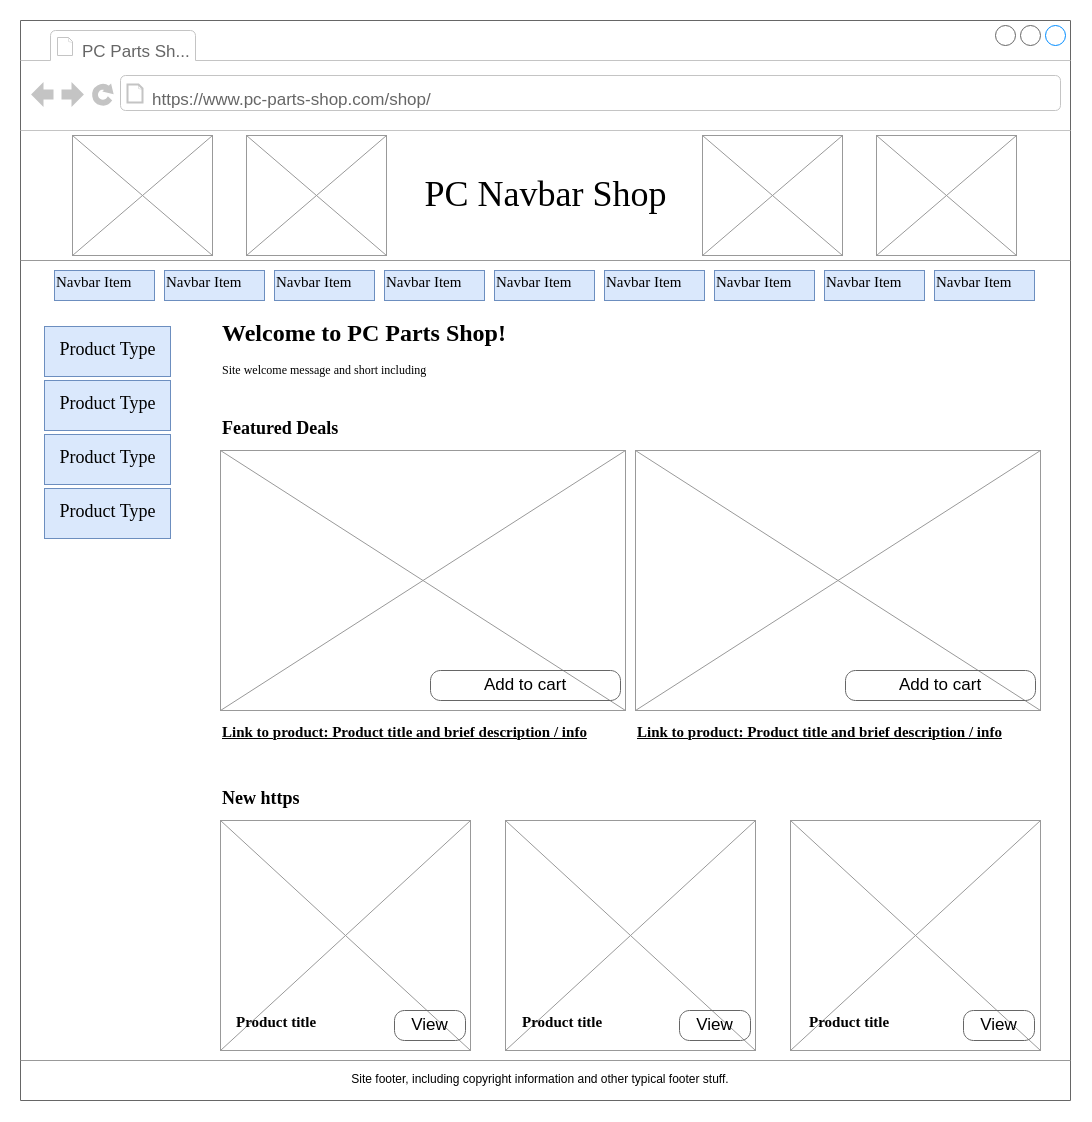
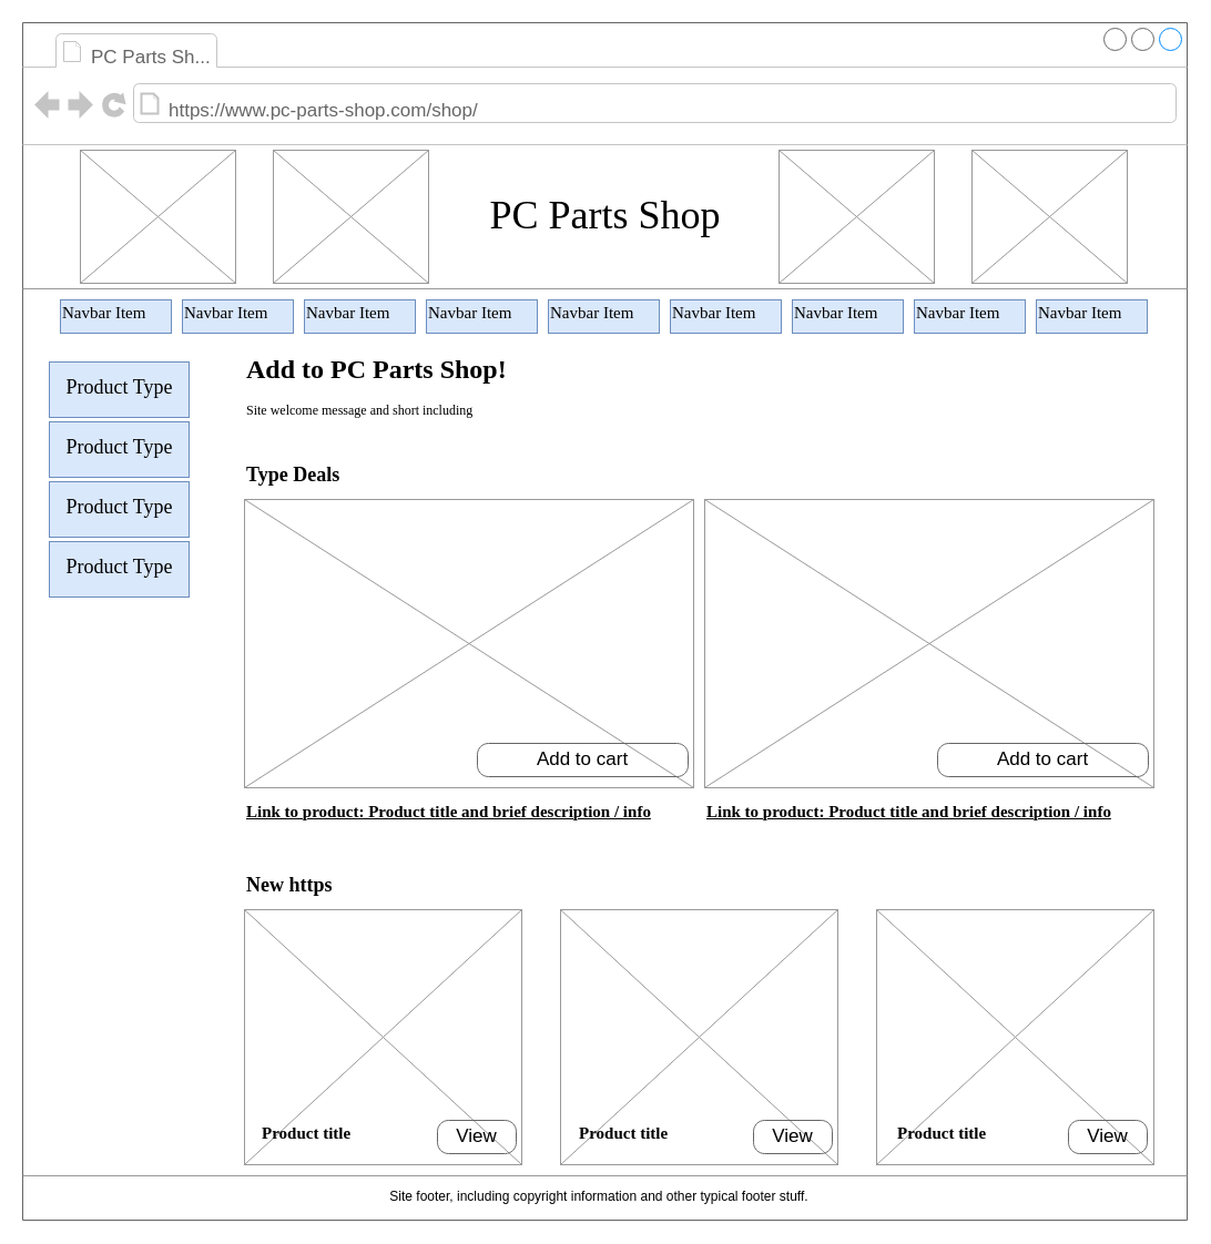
- <mxCell id="5" value="&lt;div align=&quot;center&quot;&gt;&lt;font style=&quot;font-size: 36px;&quot;&gt;PC Navbar Shop&lt;/font&gt;&lt;/div&gt;" style="text;html=1;points=[];align=center;verticalAlign=top;spacingTop=-4;fontSize=30;fontFamily=Verdana" parent="2" vertex="1"><mxGeometry x="355" y="150" width="340" height="50" as="geometry" /></mxCell>
+ <mxCell id="5" value="&lt;div align=&quot;center&quot;&gt;&lt;font style=&quot;font-size: 36px;&quot;&gt;PC Parts Shop&lt;/font&gt;&lt;/div&gt;" style="text;html=1;points=[];align=center;verticalAlign=top;spacingTop=-4;fontSize=30;fontFamily=Verdana" parent="2" vertex="1"><mxGeometry x="355" y="150" width="340" height="50" as="geometry" /></mxCell>
- <mxCell id="32" value="&lt;h1&gt;Welcome to PC Parts Shop!&lt;br&gt;&lt;/h1&gt;" style="text;html=1;points=[];align=left;verticalAlign=top;spacingTop=-4;fontSize=12;fontFamily=Verdana;whiteSpace=wrap;" vertex="1" parent="2"><mxGeometry x="200" y="280" width="380" height="40" as="geometry" /></mxCell>
+ <mxCell id="32" value="&lt;h1&gt;Add to PC Parts Shop!&lt;br&gt;&lt;/h1&gt;" style="text;html=1;points=[];align=left;verticalAlign=top;spacingTop=-4;fontSize=12;fontFamily=Verdana;whiteSpace=wrap;" vertex="1" parent="2"><mxGeometry x="200" y="280" width="380" height="40" as="geometry" /></mxCell>
- <mxCell id="8" value="&lt;h2&gt;Featured Deals&lt;/h2&gt;" style="text;html=1;points=[];align=left;verticalAlign=top;spacingTop=-4;fontSize=12;fontFamily=Verdana;whiteSpace=wrap;" parent="2" vertex="1"><mxGeometry x="200" y="380" width="240" height="40" as="geometry" /></mxCell>
+ <mxCell id="8" value="&lt;h2&gt;Type Deals&lt;/h2&gt;" style="text;html=1;points=[];align=left;verticalAlign=top;spacingTop=-4;fontSize=12;fontFamily=Verdana;whiteSpace=wrap;" parent="2" vertex="1"><mxGeometry x="200" y="380" width="240" height="40" as="geometry" /></mxCell>
